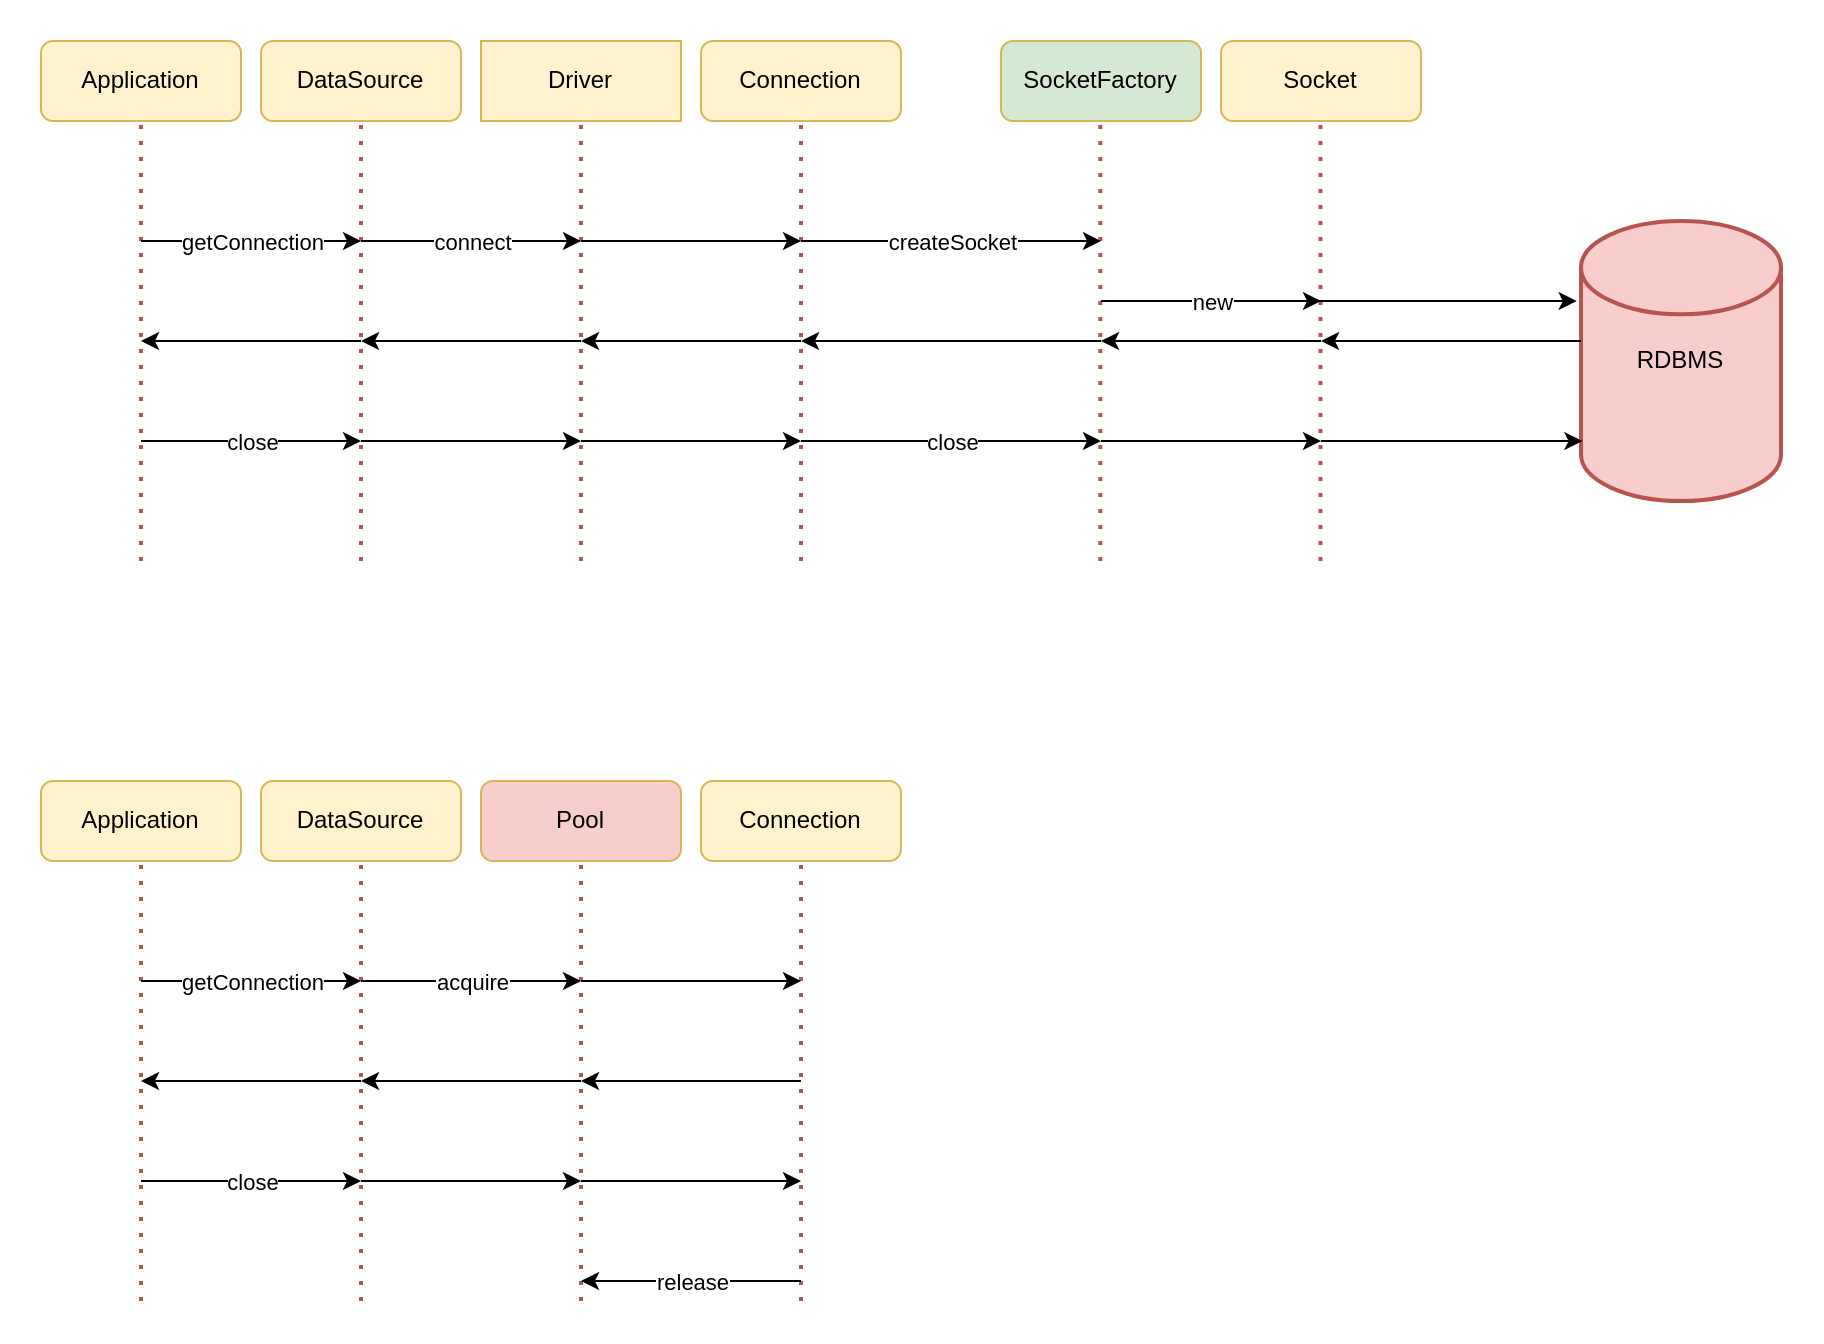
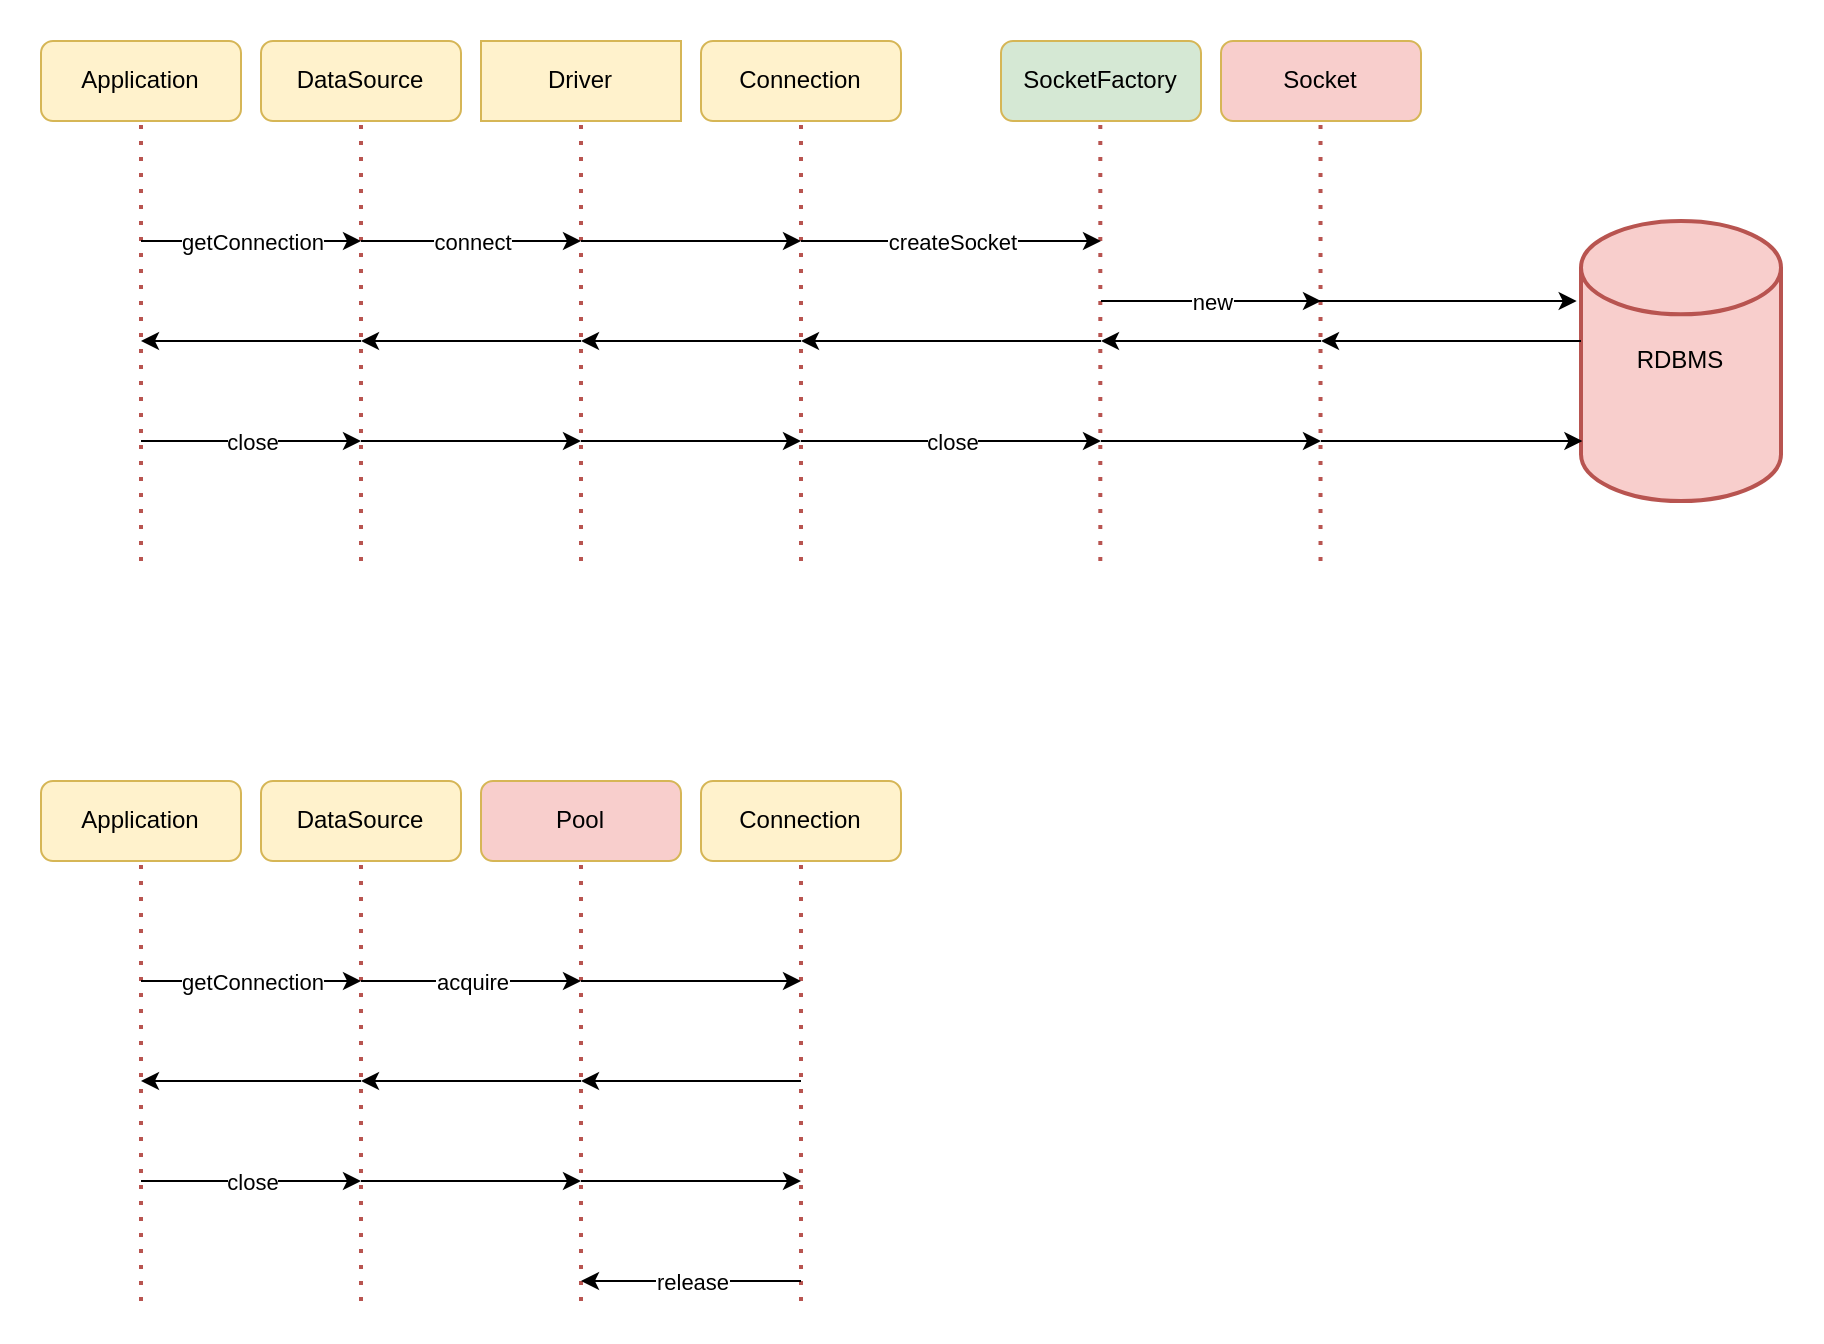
- <mxCell id="23" value="Socket" style="rounded=1;whiteSpace=wrap;html=1;fillColor=#fff2cc;strokeColor=#d6b656;" parent="1" vertex="1"><mxGeometry x="610" y="20" width="100" height="40" as="geometry" /></mxCell>
+ <mxCell id="23" value="Socket" style="rounded=1;whiteSpace=wrap;html=1;fillColor=#f8cecc;strokeColor=#d6b656;" parent="1" vertex="1"><mxGeometry x="610" y="20" width="100" height="40" as="geometry" /></mxCell>
